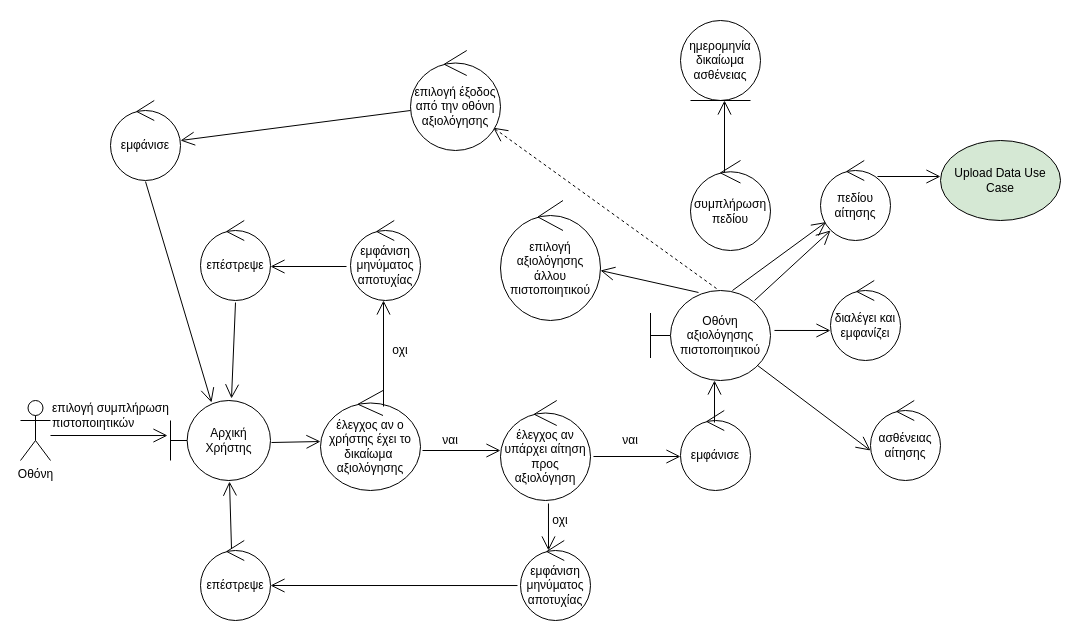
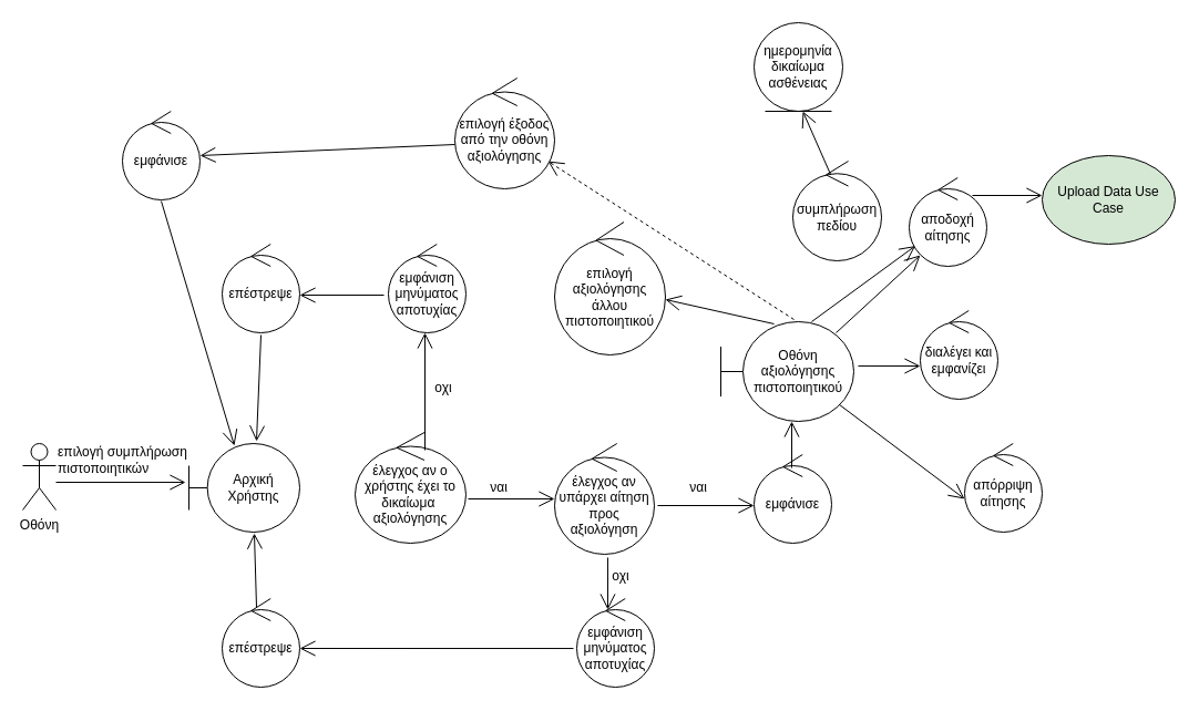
- <mxCell id="33" value="επιλογή έξοδος από την οθόνη αξιολόγησης" style="ellipse;shape=umlControl;whiteSpace=wrap;html=1;" parent="1" vertex="1"><mxGeometry x="410" y="50" width="90" height="100" as="geometry" /></mxCell>
+ <mxCell id="33" value="επιλογή έξοδος από την οθόνη αξιολόγησης" style="ellipse;shape=umlControl;whiteSpace=wrap;html=1;" parent="1" vertex="1"><mxGeometry x="410" y="70" width="90" height="100" as="geometry" /></mxCell>
- <mxCell id="38" value="συμπλήρωση πεδίου" style="ellipse;shape=umlControl;whiteSpace=wrap;html=1;" parent="1" vertex="1"><mxGeometry x="690" y="160" width="80" height="90" as="geometry" /></mxCell>
+ <mxCell id="38" value="συμπλήρωση πεδίου" style="ellipse;shape=umlControl;whiteSpace=wrap;html=1;" parent="1" vertex="1"><mxGeometry x="715" y="145" width="80" height="90" as="geometry" /></mxCell>
- <mxCell id="42" value="πεδίου αίτησης" style="ellipse;shape=umlControl;whiteSpace=wrap;html=1;" parent="1" vertex="1"><mxGeometry x="820" y="160" width="70" height="80" as="geometry" /></mxCell>
+ <mxCell id="42" value="αποδοχή αίτησης" style="ellipse;shape=umlControl;whiteSpace=wrap;html=1;" parent="1" vertex="1"><mxGeometry x="820" y="160" width="70" height="80" as="geometry" /></mxCell>
- <mxCell id="4" value="" style="endArrow=open;endFill=1;endSize=12;html=1;exitX=1.01;exitY=0.525;exitDx=0;exitDy=0;exitPerimeter=0;" parent="1" source="3" target="7" edge="1"><mxGeometry width="160" relative="1" as="geometry"><mxPoint x="350" y="390" as="sourcePoint" /><mxPoint x="350" y="442" as="targetPoint" /></mxGeometry></mxCell>
- <mxCell id="45" value="ασθένειας αίτησης" style="ellipse;shape=umlControl;whiteSpace=wrap;html=1;" parent="1" vertex="1"><mxGeometry x="870" y="400" width="70" height="80" as="geometry" /></mxCell>
+ <mxCell id="45" value="απόρριψη αίτησης" style="ellipse;shape=umlControl;whiteSpace=wrap;html=1;" parent="1" vertex="1"><mxGeometry x="870" y="400" width="70" height="80" as="geometry" /></mxCell>
